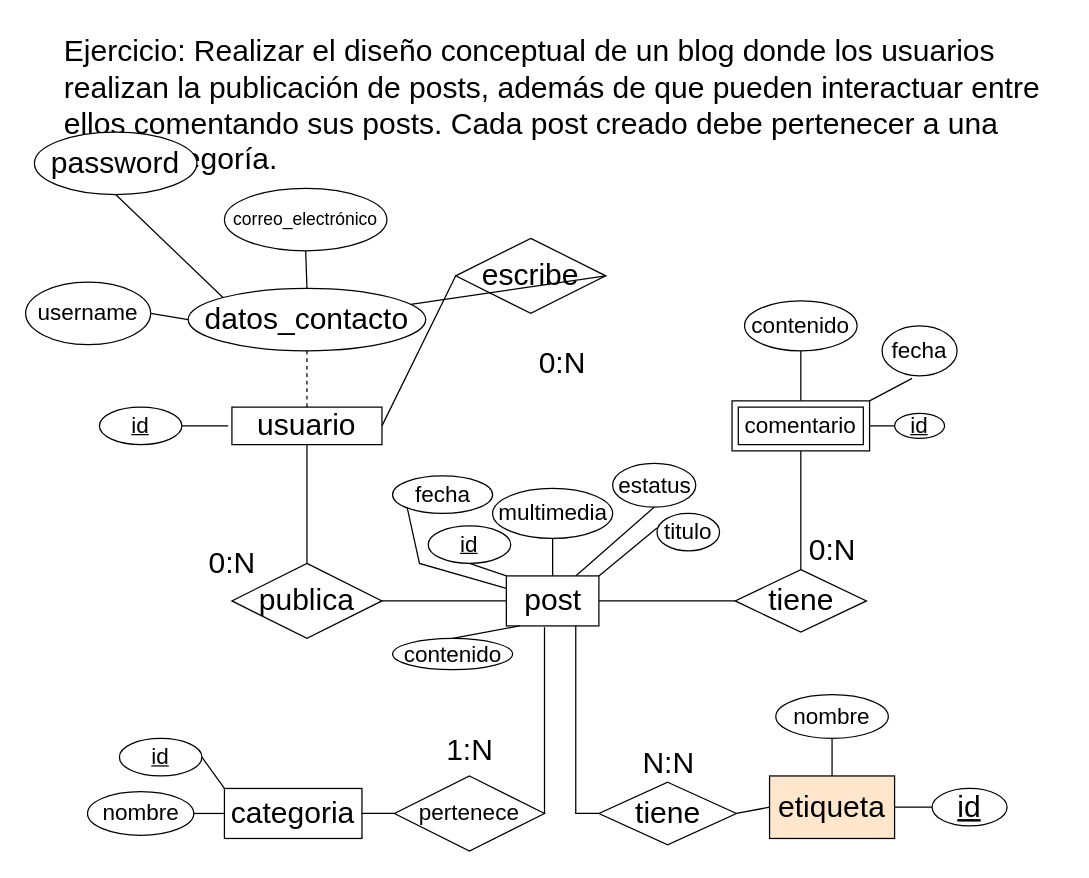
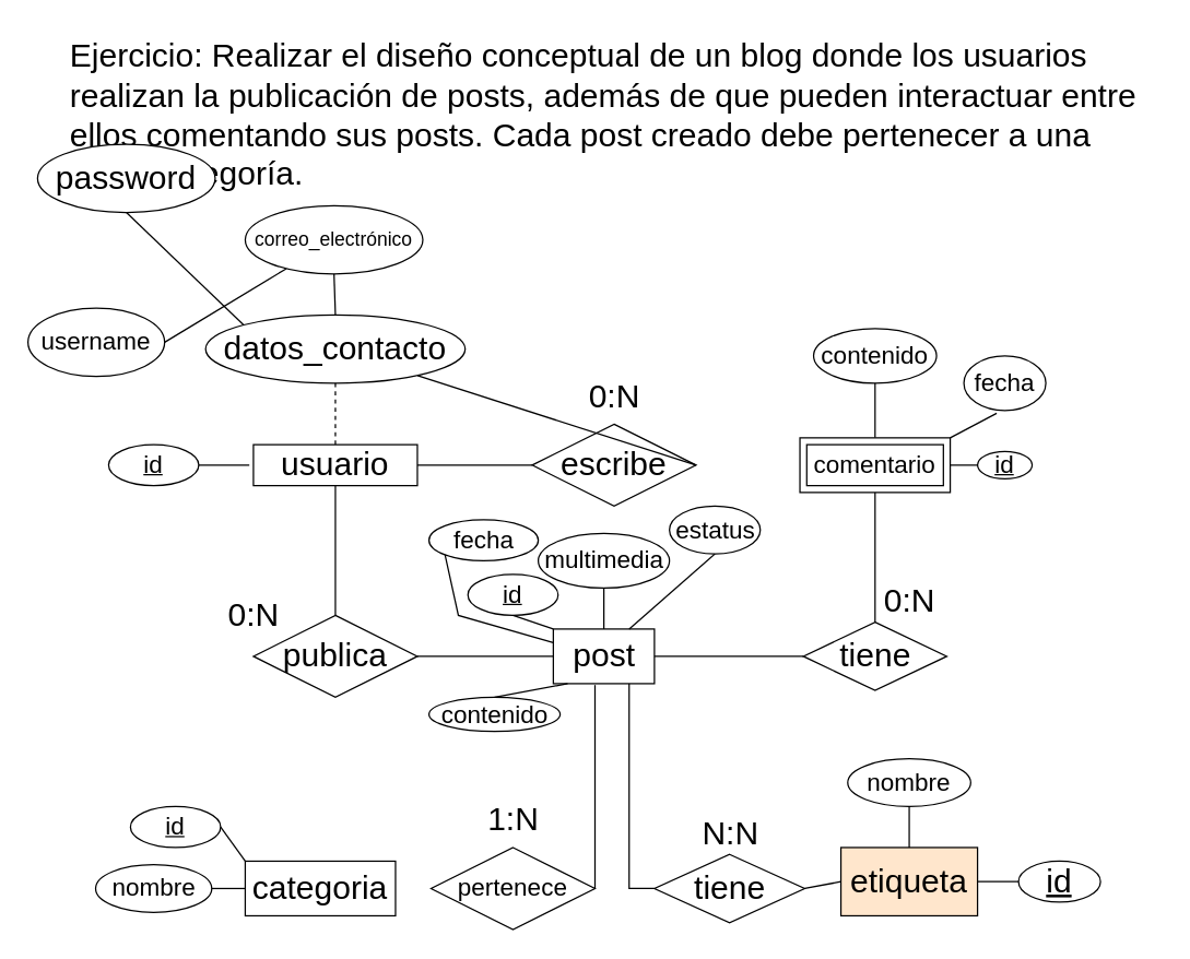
- <mxCell id="59" value="&lt;font style=&quot;font-size: 24px;&quot;&gt;escribe&lt;/font&gt;" style="shape=rhombus;perimeter=rhombusPerimeter;whiteSpace=wrap;html=1;align=center;" parent="1" vertex="1"><mxGeometry x="364" y="190" width="120" height="60" as="geometry" /></mxCell>
+ <mxCell id="59" value="&lt;font style=&quot;font-size: 24px;&quot;&gt;escribe&lt;/font&gt;" style="shape=rhombus;perimeter=rhombusPerimeter;whiteSpace=wrap;html=1;align=center;" parent="1" vertex="1"><mxGeometry x="389" y="310" width="120" height="60" as="geometry" /></mxCell>
- <mxCell id="24" value="" style="endArrow=none;html=1;rounded=0;exitX=1;exitY=0.5;exitDx=0;exitDy=0;entryX=0;entryY=0.5;entryDx=0;entryDy=0;" parent="1" source="9" target="6" edge="1"><mxGeometry width="50" height="50" relative="1" as="geometry"><mxPoint x="81" y="245" as="sourcePoint" /><mxPoint x="125" y="265" as="targetPoint" /></mxGeometry></mxCell>
+ <mxCell id="24" value="" style="endArrow=none;html=1;rounded=0;exitX=1;exitY=0.5;exitDx=0;exitDy=0;" parent="1" source="9" target="8" edge="1"><mxGeometry width="50" height="50" relative="1" as="geometry"><mxPoint x="81" y="245" as="sourcePoint" /><mxPoint x="125" y="265" as="targetPoint" /></mxGeometry></mxCell>
- <mxCell id="16" value="&lt;font style=&quot;font-size: 18px;&quot;&gt;titulo&lt;/font&gt;" style="ellipse;whiteSpace=wrap;html=1;" parent="1" vertex="1"><mxGeometry x="525" y="410" width="50" height="30" as="geometry" /></mxCell>
- <mxCell id="33" value="" style="endArrow=none;html=1;rounded=0;entryX=-0.001;entryY=0.39;entryDx=0;entryDy=0;entryPerimeter=0;exitX=1;exitY=0;exitDx=0;exitDy=0;" parent="1" source="4" target="16" edge="1"><mxGeometry width="50" height="50" relative="1" as="geometry"><mxPoint x="854" y="502" as="sourcePoint" /><mxPoint x="872" y="525" as="targetPoint" /></mxGeometry></mxCell>
- <mxCell id="44" value="" style="endArrow=none;html=1;rounded=0;entryX=1;entryY=0.5;entryDx=0;entryDy=0;exitX=0;exitY=0.5;exitDx=0;exitDy=0;" parent="1" source="42" target="5" edge="1"><mxGeometry width="50" height="50" relative="1" as="geometry"><mxPoint x="535" y="500" as="sourcePoint" /><mxPoint x="735" y="465" as="targetPoint" /></mxGeometry></mxCell>
